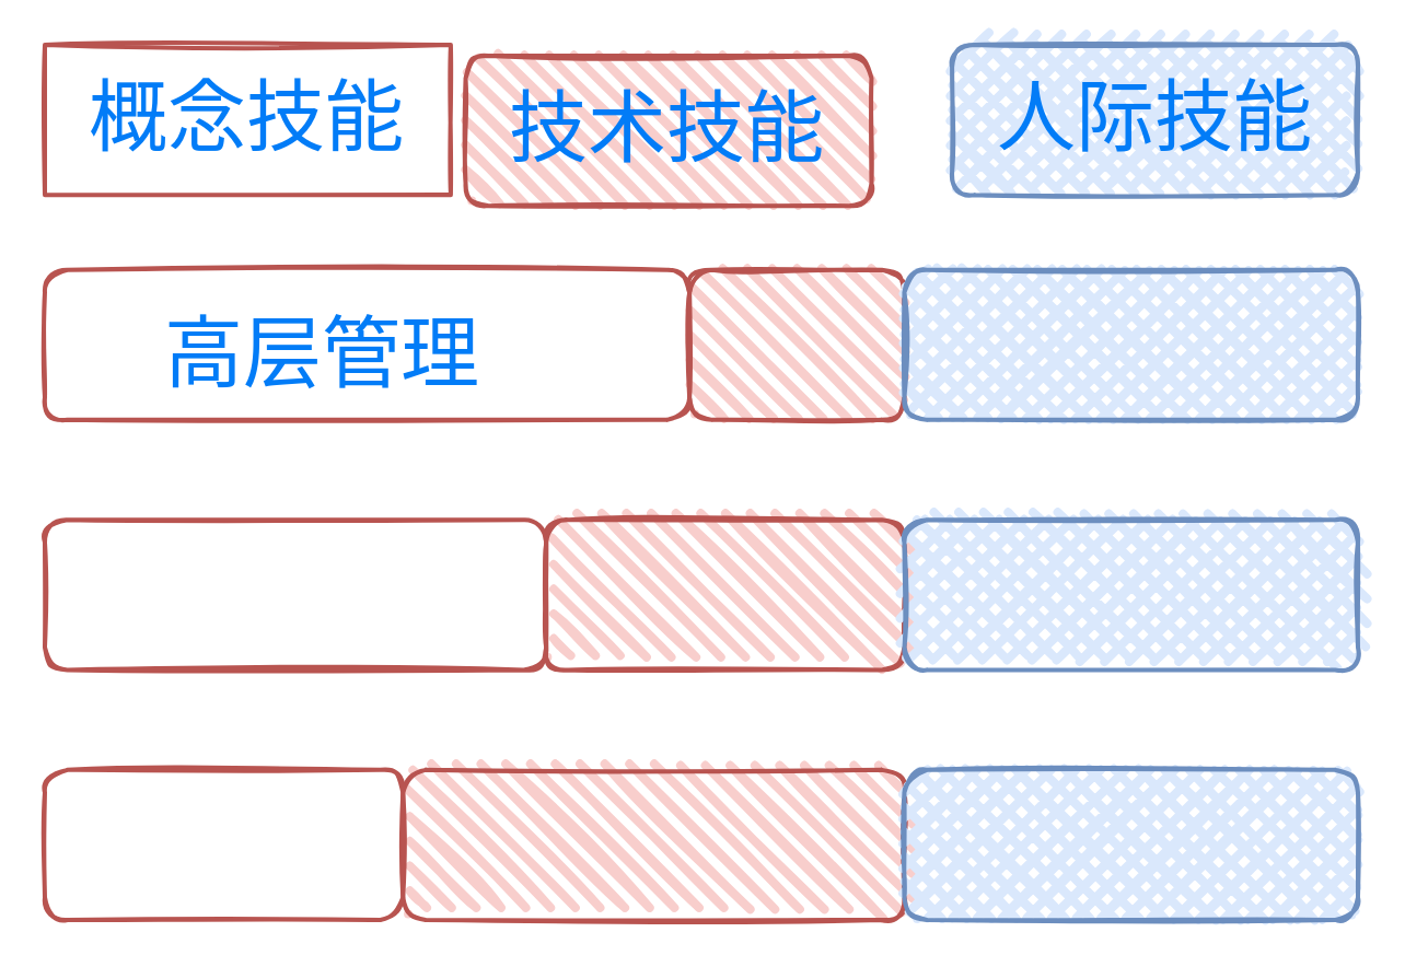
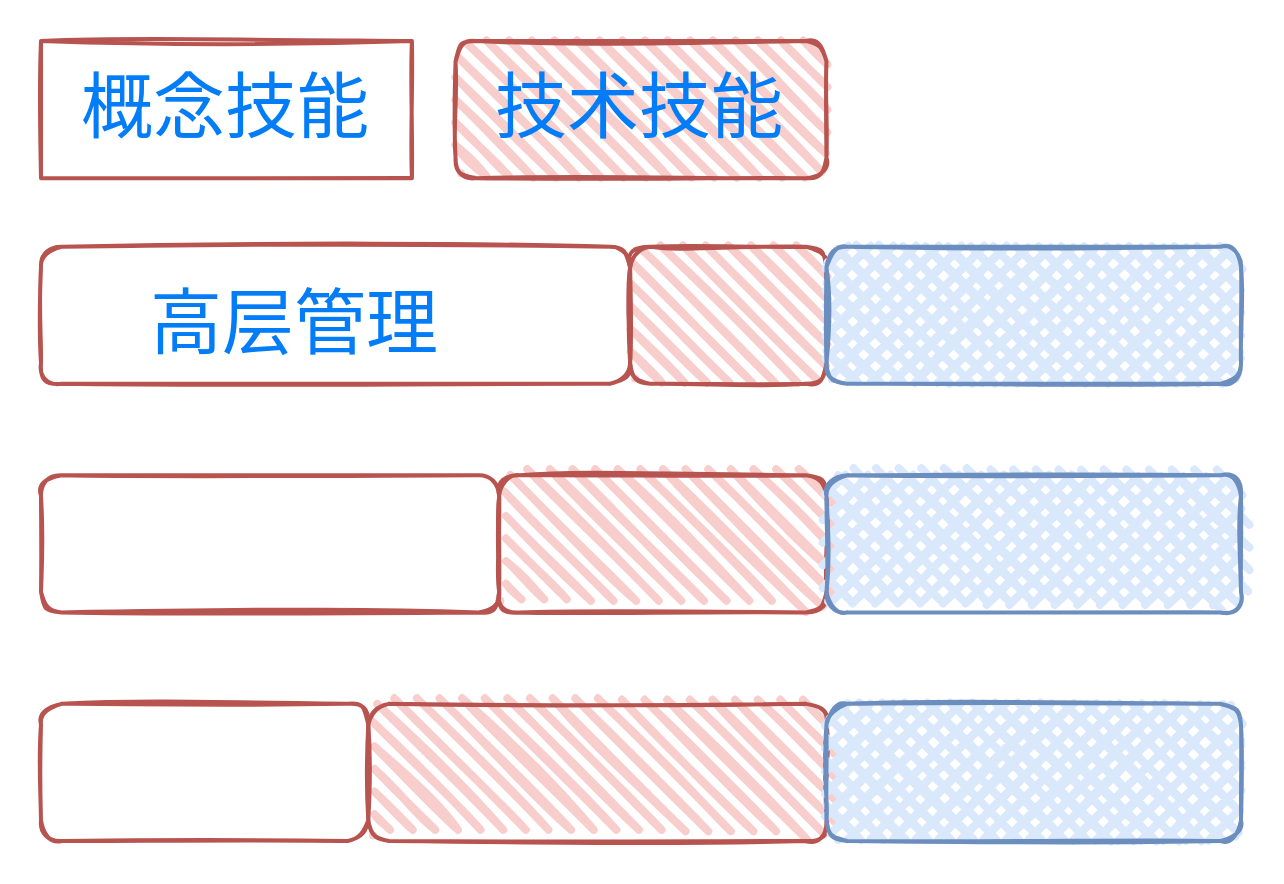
- <mxCell id="5" value="&lt;font color=&quot;#027cf7&quot;&gt;人际技能&lt;/font&gt;" style="rounded=1;whiteSpace=wrap;html=1;strokeWidth=2;fillWeight=4;hachureGap=8;hachureAngle=45;fillColor=#dae8fc;sketch=1;fontFamily=FZJingLeiS-R-GB;fontSize=36;strokeColor=#6c8ebf;fillStyle=cross-hatch;" vertex="1" parent="2"><mxGeometry x="414.545" width="185.455" height="68.571" as="geometry" /></mxCell>
- <mxCell id="3" value="技术技能" style="rounded=1;whiteSpace=wrap;html=1;strokeWidth=2;fillWeight=4;hachureGap=8;hachureAngle=45;fillColor=#f8cecc;sketch=1;fontFamily=FZJingLeiS-R-GB;fontSize=36;strokeColor=#b85450;fontColor=#027CF7;" vertex="1" parent="2"><mxGeometry x="192.273" y="5" width="185.455" height="68.571" as="geometry" /></mxCell>
+ <mxCell id="3" value="技术技能" style="rounded=1;whiteSpace=wrap;html=1;strokeWidth=2;fillWeight=4;hachureGap=8;hachureAngle=45;fillColor=#f8cecc;sketch=1;fontFamily=FZJingLeiS-R-GB;fontSize=36;strokeColor=#b85450;fontColor=#027CF7;" vertex="1" parent="2"><mxGeometry x="207.273" width="185.455" height="68.571" as="geometry" /></mxCell>
